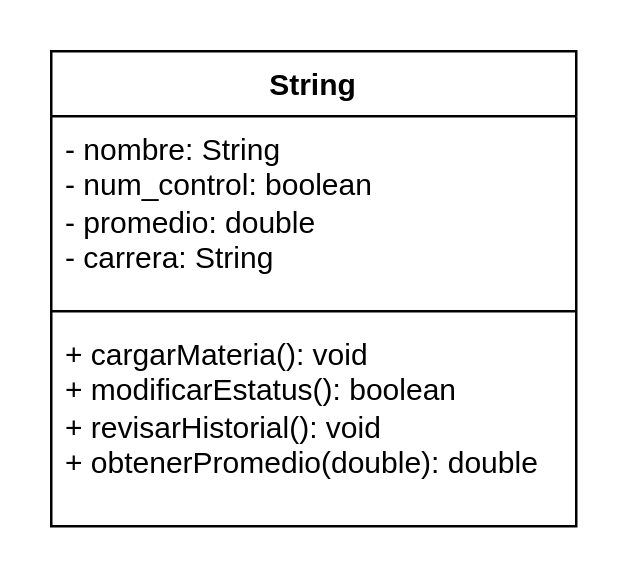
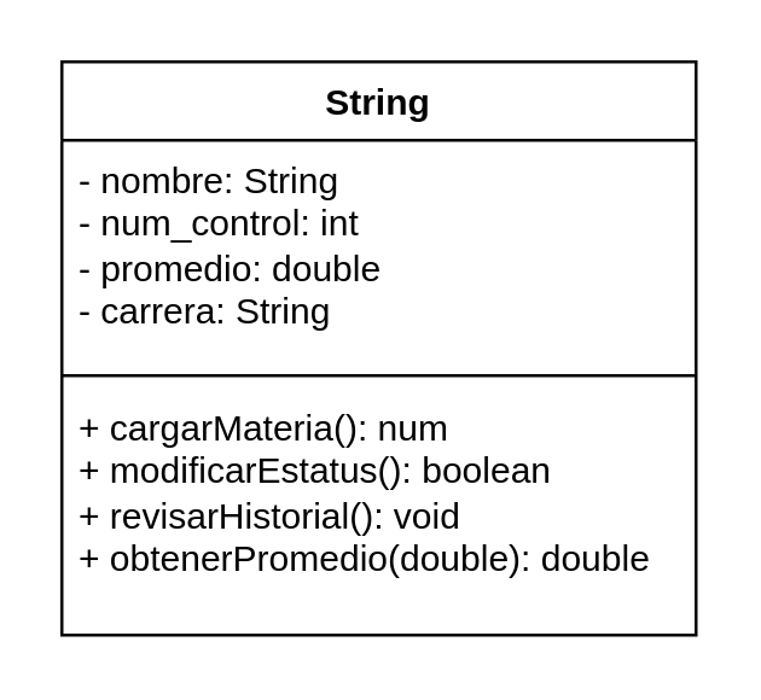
- <mxCell id="3" value="- nombre: String&lt;div&gt;- num_control: boolean&lt;/div&gt;&lt;div&gt;- promedio: double&lt;/div&gt;&lt;div&gt;- carrera: String&lt;span style=&quot;white-space: pre;&quot;&gt;&#09;&lt;/span&gt;&lt;br&gt;&lt;/div&gt;" style="text;strokeColor=none;fillColor=none;align=left;verticalAlign=top;spacingLeft=4;spacingRight=4;overflow=hidden;rotatable=0;points=[[0,0.5],[1,0.5]];portConstraint=eastwest;whiteSpace=wrap;html=1;" vertex="1" parent="2"><mxGeometry y="26" width="210" height="74" as="geometry" /></mxCell>
+ <mxCell id="3" value="- nombre: String&lt;div&gt;- num_control: int&lt;/div&gt;&lt;div&gt;- promedio: double&lt;/div&gt;&lt;div&gt;- carrera: String&lt;span style=&quot;white-space: pre;&quot;&gt;&#09;&lt;/span&gt;&lt;br&gt;&lt;/div&gt;" style="text;strokeColor=none;fillColor=none;align=left;verticalAlign=top;spacingLeft=4;spacingRight=4;overflow=hidden;rotatable=0;points=[[0,0.5],[1,0.5]];portConstraint=eastwest;whiteSpace=wrap;html=1;" vertex="1" parent="2"><mxGeometry y="26" width="210" height="74" as="geometry" /></mxCell>
- <mxCell id="5" value="+ cargarMateria(): void&lt;div&gt;+ modificarEstatus(): boolean&lt;/div&gt;&lt;div&gt;+ revisarHistorial(): void&lt;/div&gt;&lt;div&gt;+ obtenerPromedio(double): double&lt;/div&gt;" style="text;strokeColor=none;fillColor=none;align=left;verticalAlign=top;spacingLeft=4;spacingRight=4;overflow=hidden;rotatable=0;points=[[0,0.5],[1,0.5]];portConstraint=eastwest;whiteSpace=wrap;html=1;" vertex="1" parent="2"><mxGeometry y="108" width="210" height="82" as="geometry" /></mxCell>
+ <mxCell id="5" value="+ cargarMateria(): num&lt;div&gt;+ modificarEstatus(): boolean&lt;/div&gt;&lt;div&gt;+ revisarHistorial(): void&lt;/div&gt;&lt;div&gt;+ obtenerPromedio(double): double&lt;/div&gt;" style="text;strokeColor=none;fillColor=none;align=left;verticalAlign=top;spacingLeft=4;spacingRight=4;overflow=hidden;rotatable=0;points=[[0,0.5],[1,0.5]];portConstraint=eastwest;whiteSpace=wrap;html=1;" vertex="1" parent="2"><mxGeometry y="108" width="210" height="82" as="geometry" /></mxCell>
